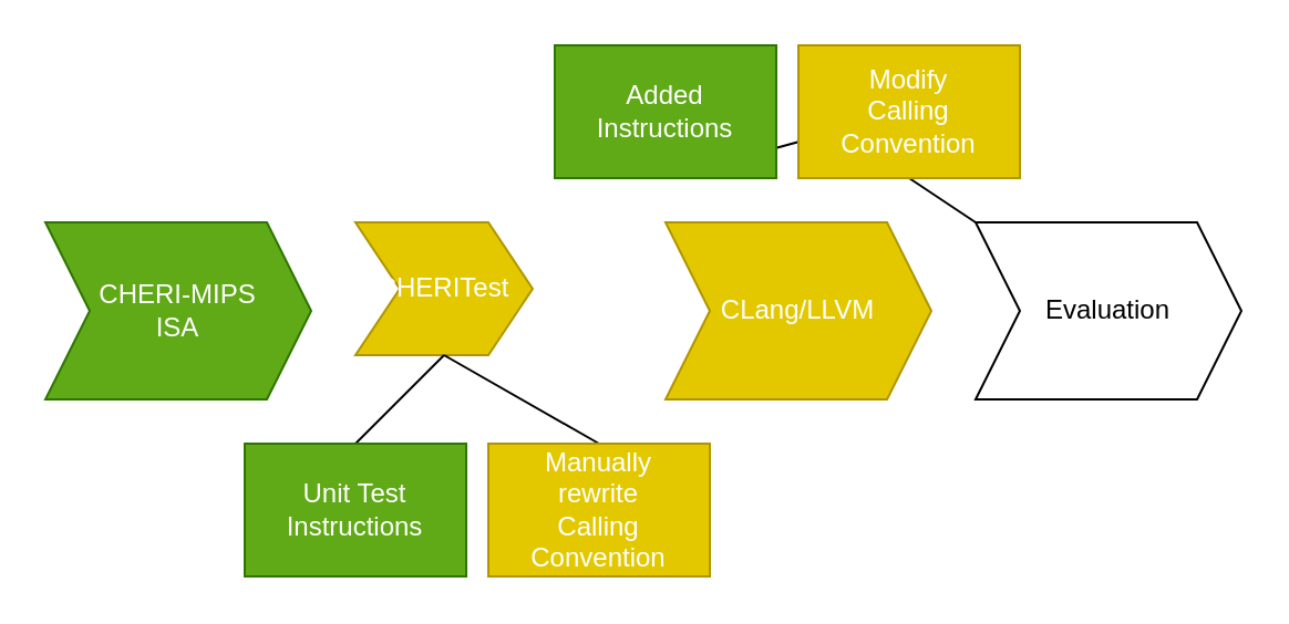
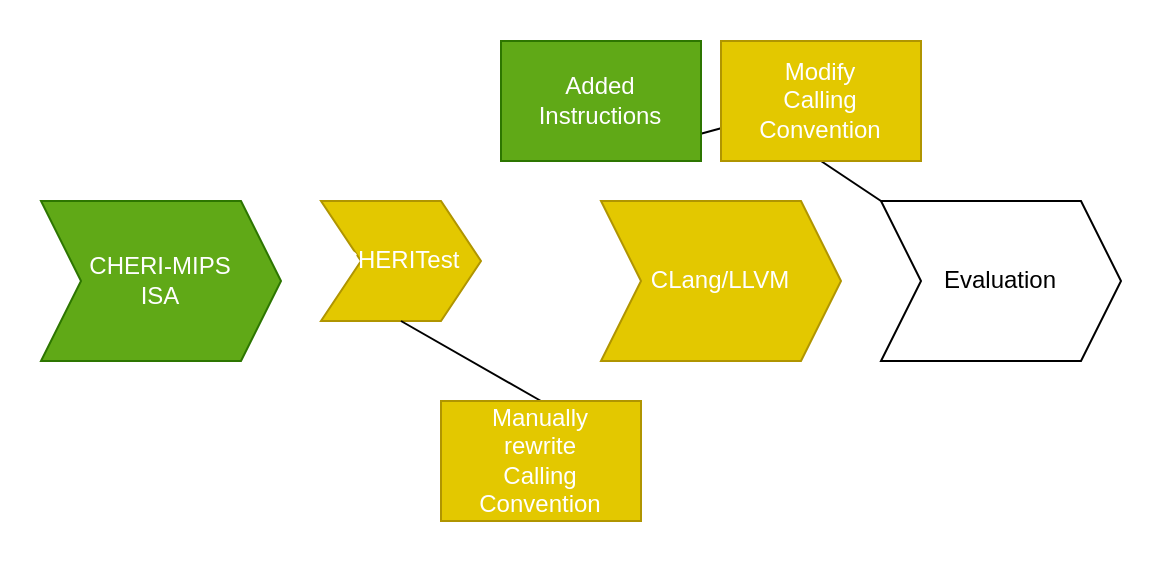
- <mxCell id="5" style="rounded=0;orthogonalLoop=1;jettySize=auto;html=1;exitX=0.5;exitY=0;exitDx=0;exitDy=0;entryX=0.5;entryY=1;entryDx=0;entryDy=0;endArrow=none;endFill=0;" edge="1" parent="1" source="6" target="3"><mxGeometry relative="1" as="geometry" /></mxCell>
- <mxCell id="6" value="Unit Test&lt;br&gt;Instructions" style="rounded=0;whiteSpace=wrap;html=1;fillColor=#60a917;strokeColor=#2D7600;fontColor=#ffffff;" vertex="1" parent="1"><mxGeometry x="110" y="200" width="100" height="60" as="geometry" /></mxCell>
